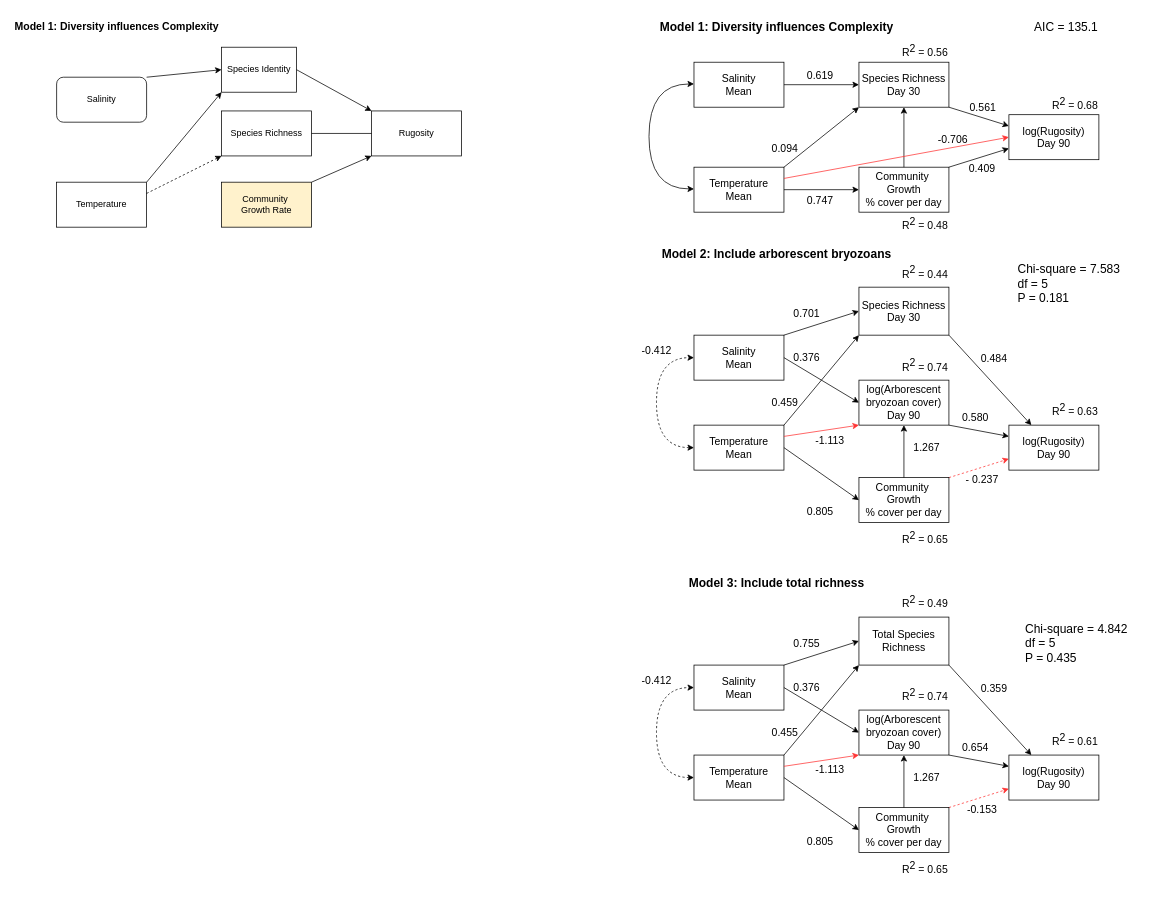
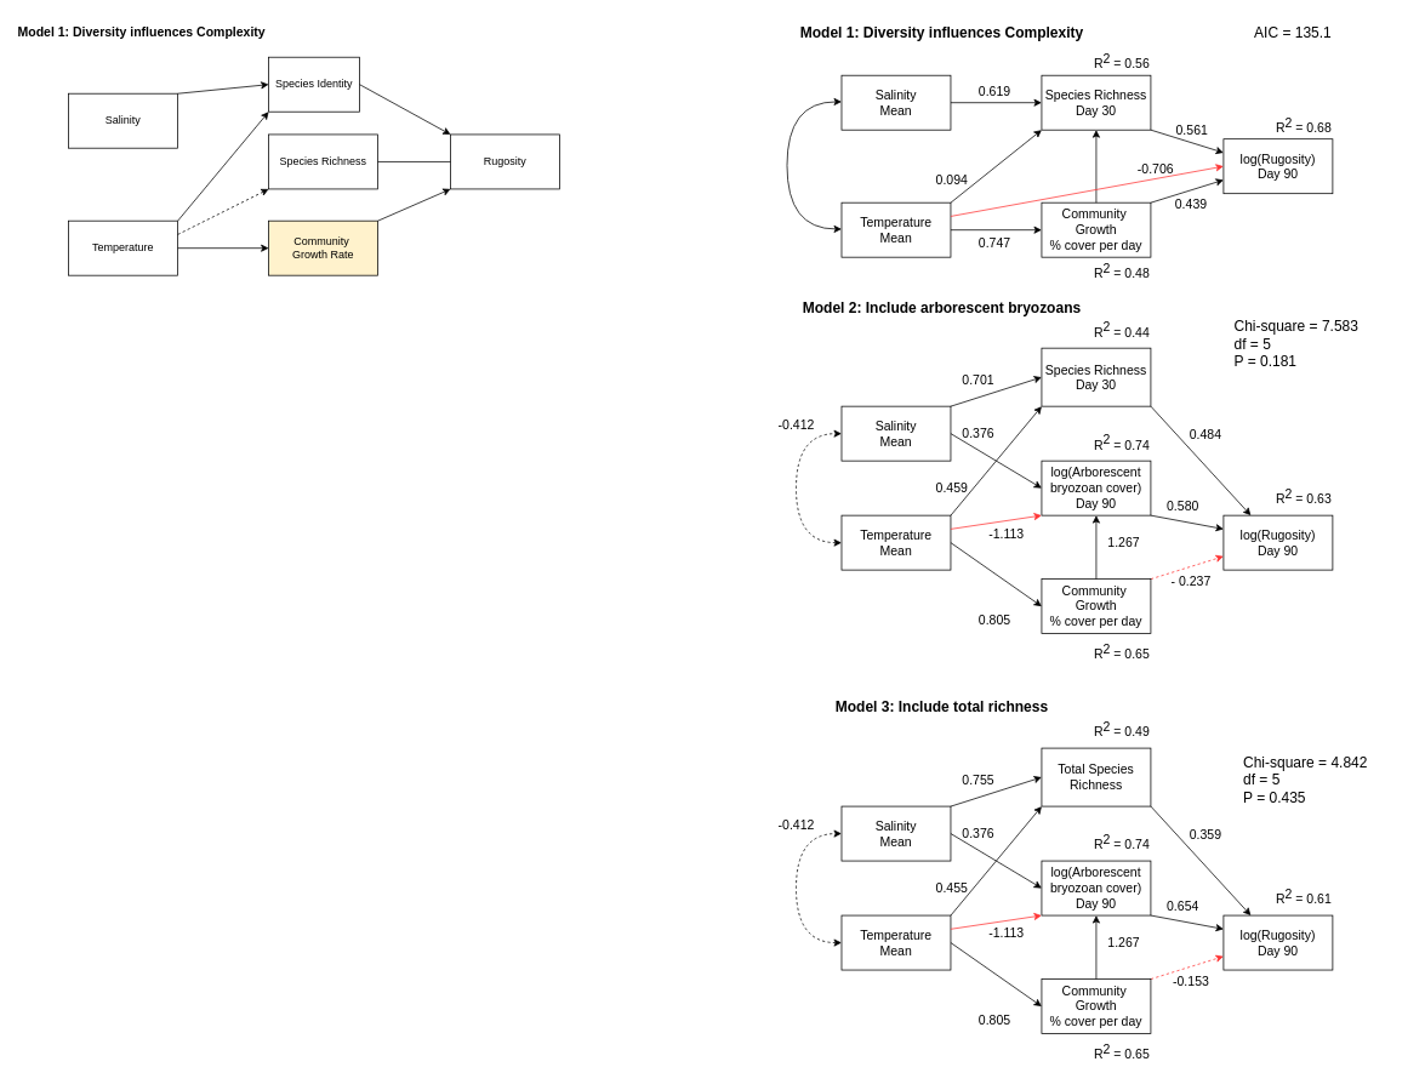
- <mxCell id="2" value="Salinity" style="whiteSpace=wrap;html=1;rounded=1;" parent="1" vertex="1"><mxGeometry x="75" y="102" width="120" height="60" as="geometry" /></mxCell>
+ <mxCell id="2" value="Salinity" style="rounded=0;whiteSpace=wrap;html=1;" parent="1" vertex="1"><mxGeometry x="75" y="102" width="120" height="60" as="geometry" /></mxCell>
- <mxCell id="45" value="0.409" style="text;html=1;align=center;verticalAlign=middle;resizable=0;points=[];autosize=1;strokeColor=none;fillColor=none;fontSize=14;" parent="1" vertex="1"><mxGeometry x="1279" y="209" width="60" height="30" as="geometry" /></mxCell>
+ <mxCell id="45" value="0.439" style="text;html=1;align=center;verticalAlign=middle;resizable=0;points=[];autosize=1;strokeColor=none;fillColor=none;fontSize=14;" parent="1" vertex="1"><mxGeometry x="1279" y="209" width="60" height="30" as="geometry" /></mxCell>
+ <mxCell id="10" value="" style="endArrow=classic;html=1;rounded=0;exitX=1;exitY=0.5;exitDx=0;exitDy=0;entryX=0;entryY=0.5;entryDx=0;entryDy=0;" parent="1" source="5" target="3" edge="1"><mxGeometry width="50" height="50" relative="1" as="geometry"><mxPoint x="225" y="312" as="sourcePoint" /><mxPoint x="245" y="322" as="targetPoint" /></mxGeometry></mxCell>
